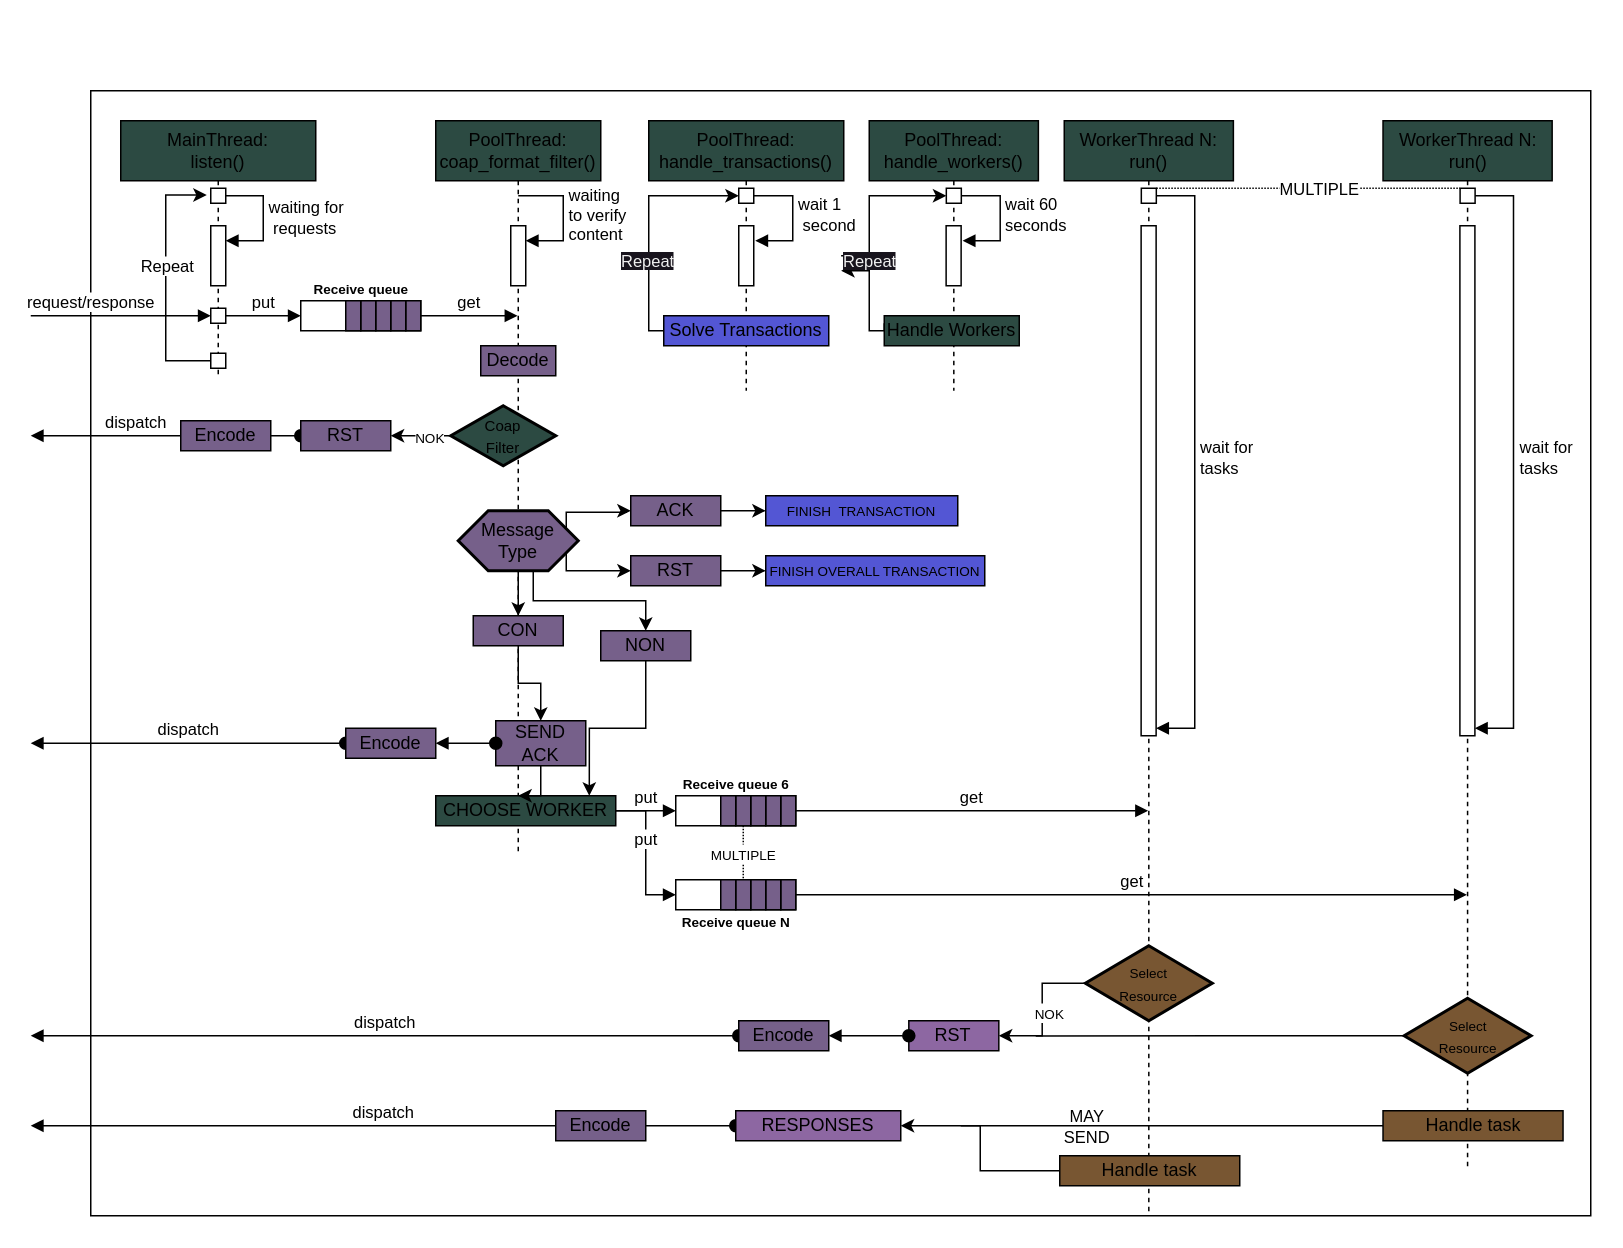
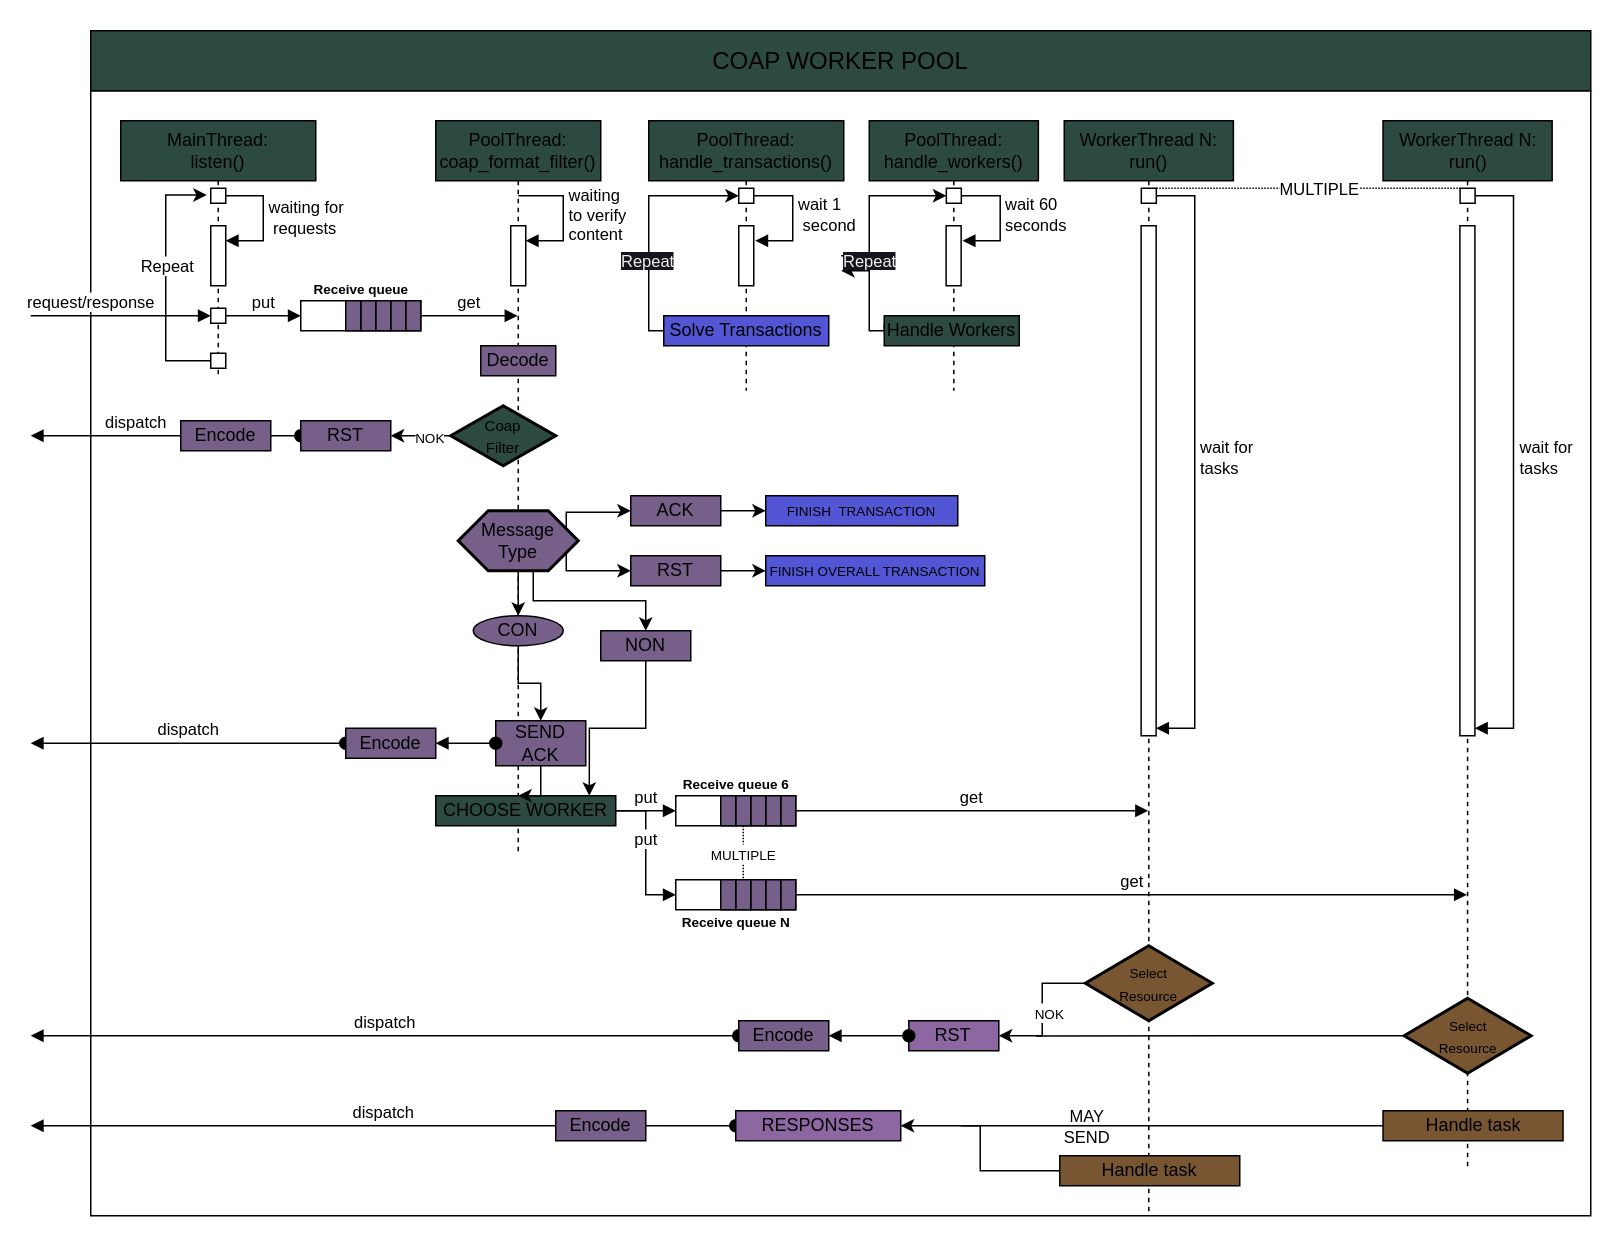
+ <mxCell id="114" value="&lt;font style=&quot;font-size: 16px;&quot;&gt;COAP WORKER POOL&lt;/font&gt;" style="rounded=0;whiteSpace=wrap;html=1;fillColor=#2C4A42;" vertex="1" parent="1"><mxGeometry x="60" y="20" width="1000" height="40" as="geometry" /></mxCell>
- <mxCell id="50" value="CON" style="rounded=0;whiteSpace=wrap;html=1;fillColor=#76608A;" vertex="1" parent="1"><mxGeometry x="315" y="410" width="60" height="20" as="geometry" /></mxCell>
+ <mxCell id="50" value="CON" style="ellipse;whiteSpace=wrap;html=1;fillColor=#76608A;" vertex="1" parent="1"><mxGeometry x="315" y="410" width="60" height="20" as="geometry" /></mxCell>
